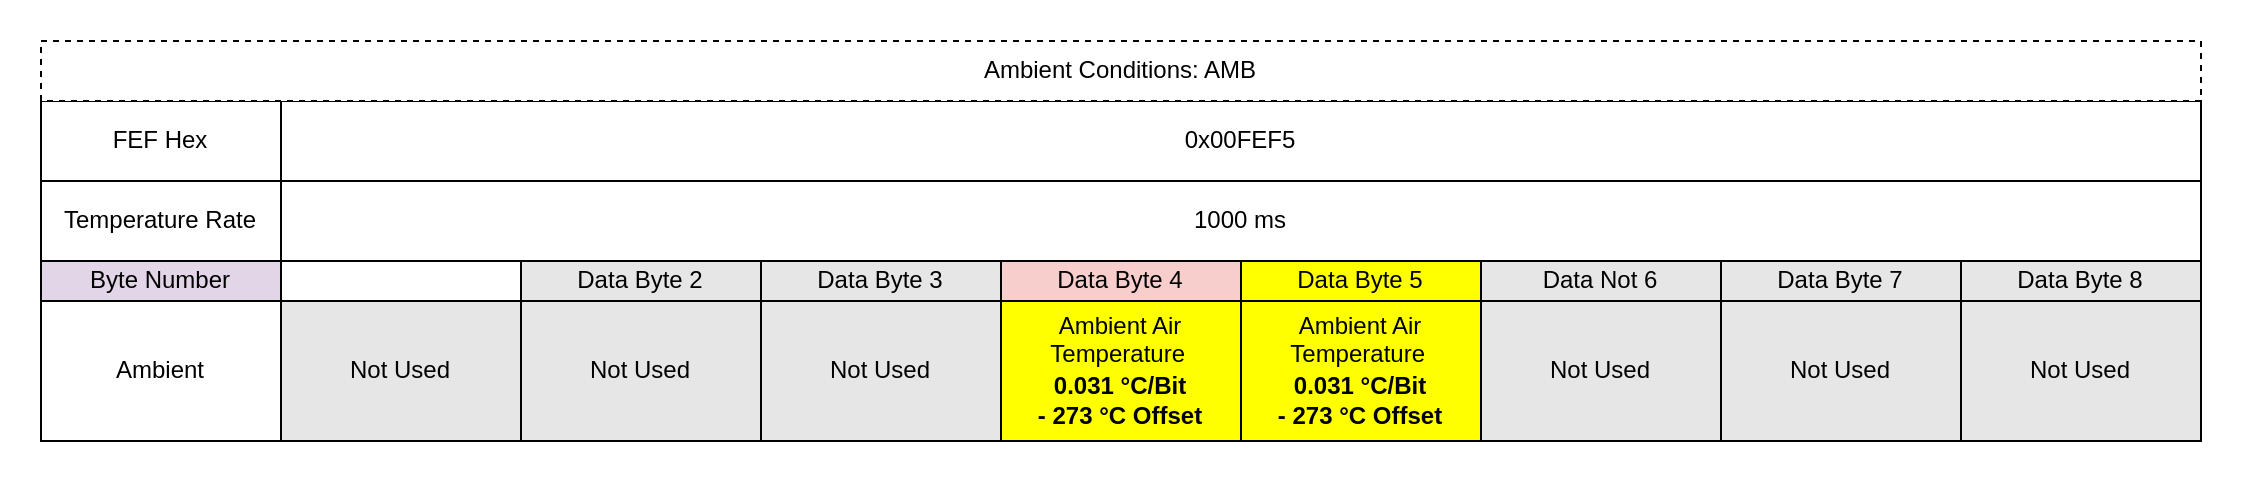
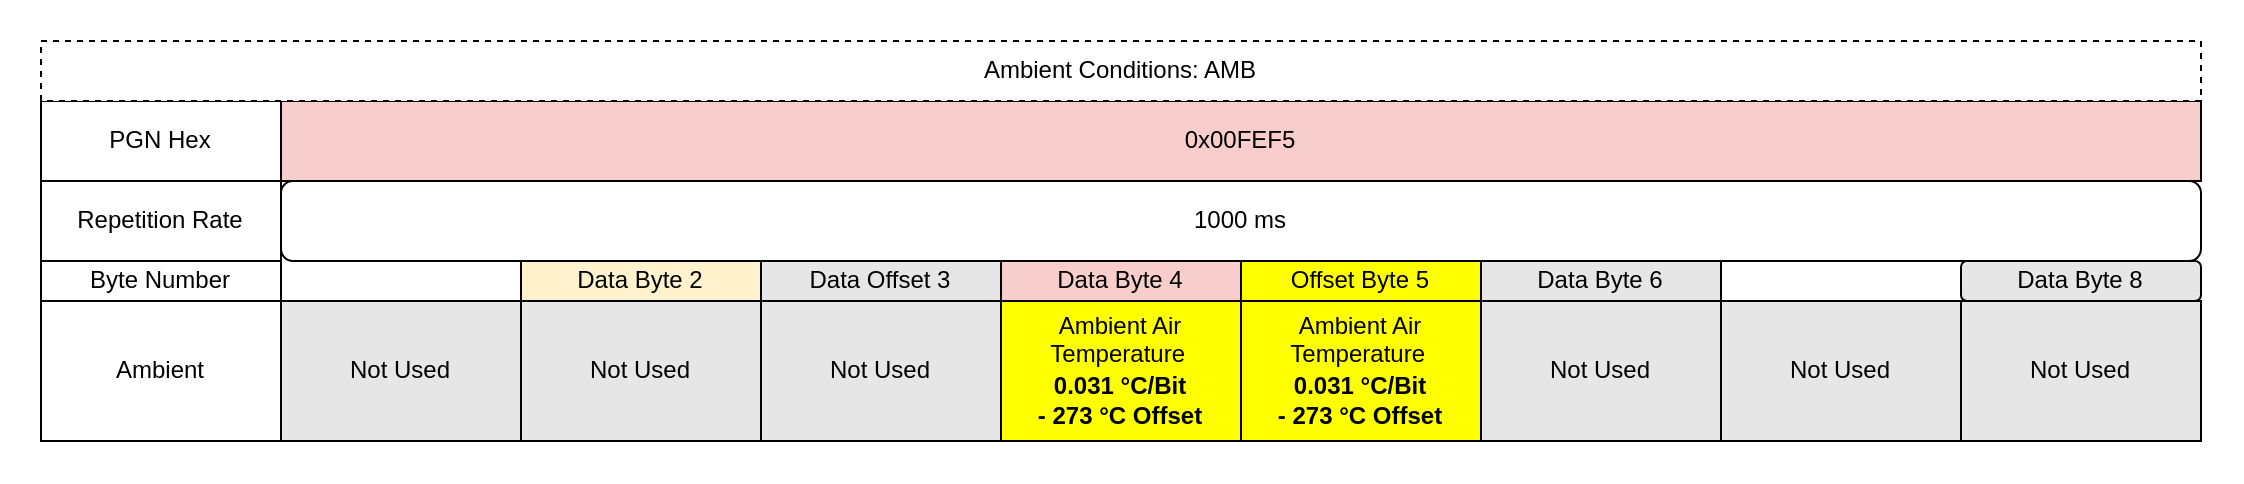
- <mxCell id="11" value="FEF Hex" style="rounded=0;whiteSpace=wrap;html=1;" parent="1" vertex="1"><mxGeometry x="20" y="50" width="120" height="40" as="geometry" /></mxCell>
+ <mxCell id="11" value="PGN Hex" style="rounded=0;whiteSpace=wrap;html=1;" parent="1" vertex="1"><mxGeometry x="20" y="50" width="120" height="40" as="geometry" /></mxCell>
- <mxCell id="10" value="0x00FEF5" style="rounded=0;whiteSpace=wrap;html=1;" parent="1" vertex="1"><mxGeometry x="140" y="50" width="960" height="40" as="geometry" /></mxCell>
+ <mxCell id="10" value="0x00FEF5" style="rounded=0;whiteSpace=wrap;html=1;fillColor=#f8cecc;" parent="1" vertex="1"><mxGeometry x="140" y="50" width="960" height="40" as="geometry" /></mxCell>
- <mxCell id="12" value="Temperature Rate" style="rounded=0;whiteSpace=wrap;html=1;" parent="1" vertex="1"><mxGeometry x="20" y="90" width="120" height="40" as="geometry" /></mxCell>
+ <mxCell id="12" value="Repetition Rate" style="rounded=0;whiteSpace=wrap;html=1;" parent="1" vertex="1"><mxGeometry x="20" y="90" width="120" height="40" as="geometry" /></mxCell>
- <mxCell id="9" value="1000 ms" style="rounded=0;whiteSpace=wrap;html=1;" parent="1" vertex="1"><mxGeometry x="140" y="90" width="960" height="40" as="geometry" /></mxCell>
+ <mxCell id="9" value="1000 ms" style="whiteSpace=wrap;html=1;rounded=1;" parent="1" vertex="1"><mxGeometry x="140" y="90" width="960" height="40" as="geometry" /></mxCell>
- <mxCell id="13" value="Byte Number" style="rounded=0;whiteSpace=wrap;html=1;fillColor=#e1d5e7;" parent="1" vertex="1"><mxGeometry x="20" y="130" width="120" height="20" as="geometry" /></mxCell>
+ <mxCell id="13" value="Byte Number" style="rounded=0;whiteSpace=wrap;html=1;" parent="1" vertex="1"><mxGeometry x="20" y="130" width="120" height="20" as="geometry" /></mxCell>
- <mxCell id="2" value="Data Byte 2" style="rounded=0;whiteSpace=wrap;html=1;fillColor=#E6E6E6;" parent="1" vertex="1"><mxGeometry x="260" y="130" width="120" height="20" as="geometry" /></mxCell>
+ <mxCell id="2" value="Data Byte 2" style="rounded=0;whiteSpace=wrap;html=1;fillColor=#fff2cc;" parent="1" vertex="1"><mxGeometry x="260" y="130" width="120" height="20" as="geometry" /></mxCell>
- <mxCell id="3" value="Data Byte 3" style="rounded=0;whiteSpace=wrap;html=1;fillColor=#E6E6E6;" parent="1" vertex="1"><mxGeometry x="380" y="130" width="120" height="20" as="geometry" /></mxCell>
+ <mxCell id="3" value="Data Offset 3" style="rounded=0;whiteSpace=wrap;html=1;fillColor=#E6E6E6;" parent="1" vertex="1"><mxGeometry x="380" y="130" width="120" height="20" as="geometry" /></mxCell>
- <mxCell id="5" value="Data Byte 5" style="rounded=0;whiteSpace=wrap;html=1;fillColor=#FFFF00;" parent="1" vertex="1"><mxGeometry x="620" y="130" width="120" height="20" as="geometry" /></mxCell>
+ <mxCell id="5" value="Offset Byte 5" style="rounded=0;whiteSpace=wrap;html=1;fillColor=#FFFF00;" parent="1" vertex="1"><mxGeometry x="620" y="130" width="120" height="20" as="geometry" /></mxCell>
- <mxCell id="6" value="Data Not 6" style="rounded=0;whiteSpace=wrap;html=1;fillColor=#E6E6E6;" parent="1" vertex="1"><mxGeometry x="740" y="130" width="120" height="20" as="geometry" /></mxCell>
+ <mxCell id="6" value="Data Byte 6" style="rounded=0;whiteSpace=wrap;html=1;fillColor=#E6E6E6;" parent="1" vertex="1"><mxGeometry x="740" y="130" width="120" height="20" as="geometry" /></mxCell>
- <mxCell id="7" value="Data Byte 7" style="rounded=0;whiteSpace=wrap;html=1;fillColor=#E6E6E6;" parent="1" vertex="1"><mxGeometry x="860" y="130" width="120" height="20" as="geometry" /></mxCell>
- <mxCell id="8" value="Data Byte 8" style="rounded=0;whiteSpace=wrap;html=1;fillColor=#E6E6E6;" parent="1" vertex="1"><mxGeometry x="980" y="130" width="120" height="20" as="geometry" /></mxCell>
+ <mxCell id="8" value="Data Byte 8" style="whiteSpace=wrap;html=1;fillColor=#E6E6E6;rounded=1;" parent="1" vertex="1"><mxGeometry x="980" y="130" width="120" height="20" as="geometry" /></mxCell>
